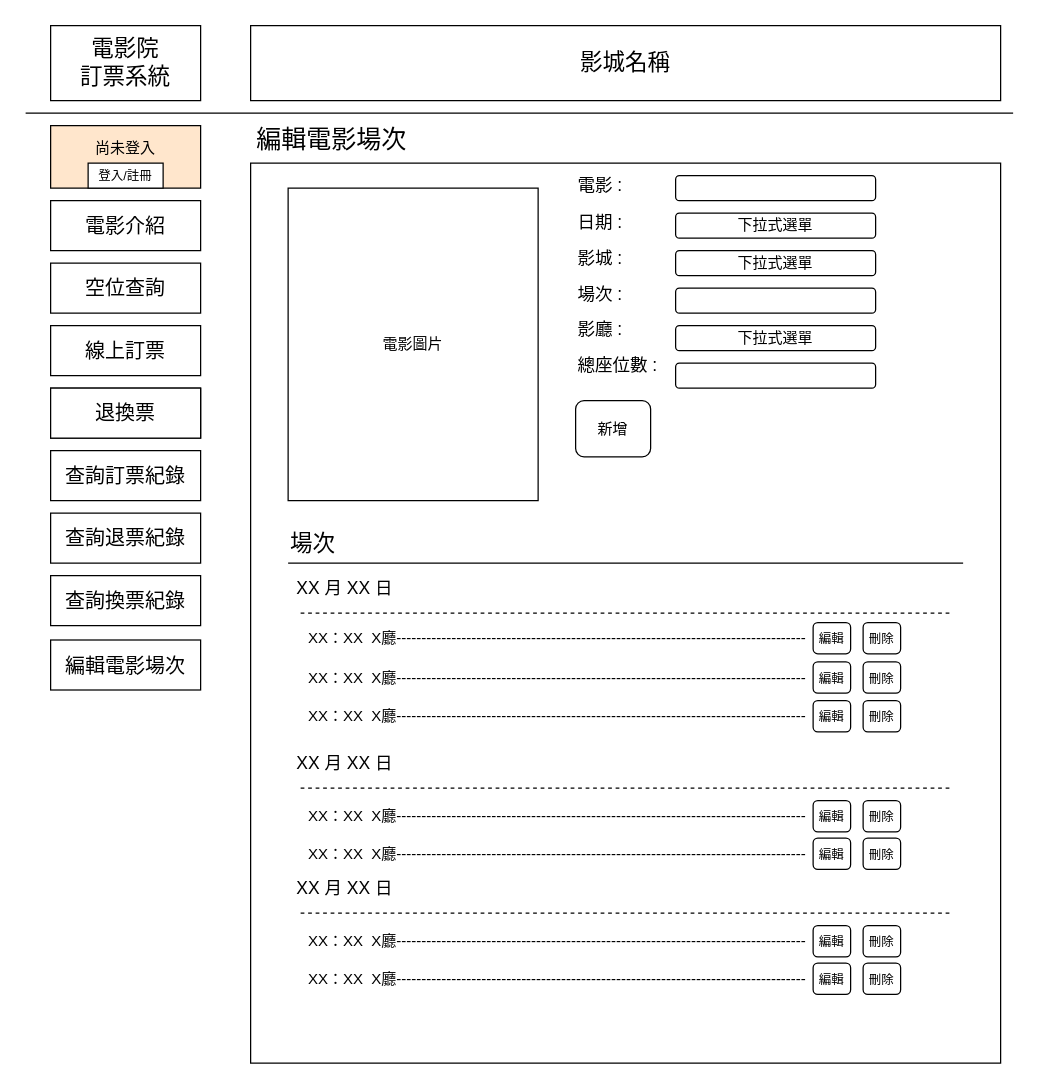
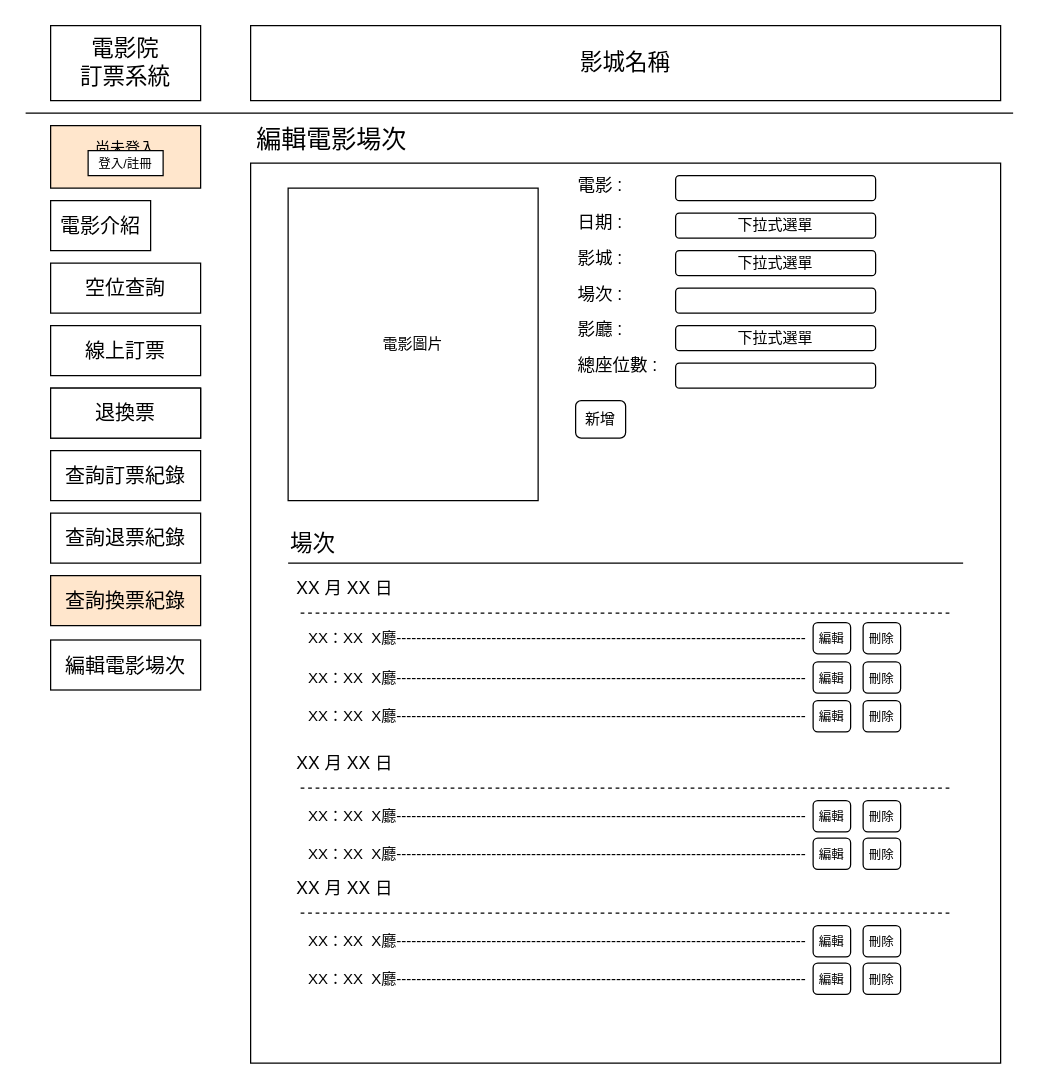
- <mxCell id="14" value="&lt;font style=&quot;font-size: 10px&quot;&gt;登入/註冊&lt;/font&gt;" style="rounded=0;whiteSpace=wrap;html=1;strokeColor=#000000;" parent="1" vertex="1"><mxGeometry x="70" y="130" width="60" height="20" as="geometry" /></mxCell>
+ <mxCell id="14" value="&lt;font style=&quot;font-size: 10px&quot;&gt;登入/註冊&lt;/font&gt;" style="rounded=0;whiteSpace=wrap;html=1;strokeColor=#000000;" parent="1" vertex="1"><mxGeometry x="70" y="120" width="60" height="20" as="geometry" /></mxCell>
- <mxCell id="6" value="&lt;font style=&quot;font-size: 16px&quot;&gt;電影介紹&lt;/font&gt;" style="rounded=0;whiteSpace=wrap;html=1;" parent="1" vertex="1"><mxGeometry x="40" y="160" width="120" height="40" as="geometry" /></mxCell>
+ <mxCell id="6" value="&lt;font style=&quot;font-size: 16px&quot;&gt;電影介紹&lt;/font&gt;" style="rounded=0;whiteSpace=wrap;html=1;" parent="1" vertex="1"><mxGeometry x="40" y="160" width="80" height="40" as="geometry" /></mxCell>
- <mxCell id="19" value="新增" style="rounded=1;whiteSpace=wrap;html=1;" parent="1" vertex="1"><mxGeometry x="460" y="320" width="60" height="45" as="geometry" /></mxCell>
+ <mxCell id="19" value="新增" style="rounded=1;whiteSpace=wrap;html=1;" parent="1" vertex="1"><mxGeometry x="460" y="320" width="40" height="30" as="geometry" /></mxCell>
- <mxCell id="54" value="&lt;font style=&quot;font-size: 16px&quot;&gt;查詢換票紀錄&lt;/font&gt;" style="rounded=0;whiteSpace=wrap;html=1;" vertex="1" parent="1"><mxGeometry x="40" y="460" width="120" height="40" as="geometry" /></mxCell>
+ <mxCell id="54" value="&lt;font style=&quot;font-size: 16px&quot;&gt;查詢換票紀錄&lt;/font&gt;" style="rounded=0;whiteSpace=wrap;html=1;fillColor=#ffe6cc;" vertex="1" parent="1"><mxGeometry x="40" y="460" width="120" height="40" as="geometry" /></mxCell>
